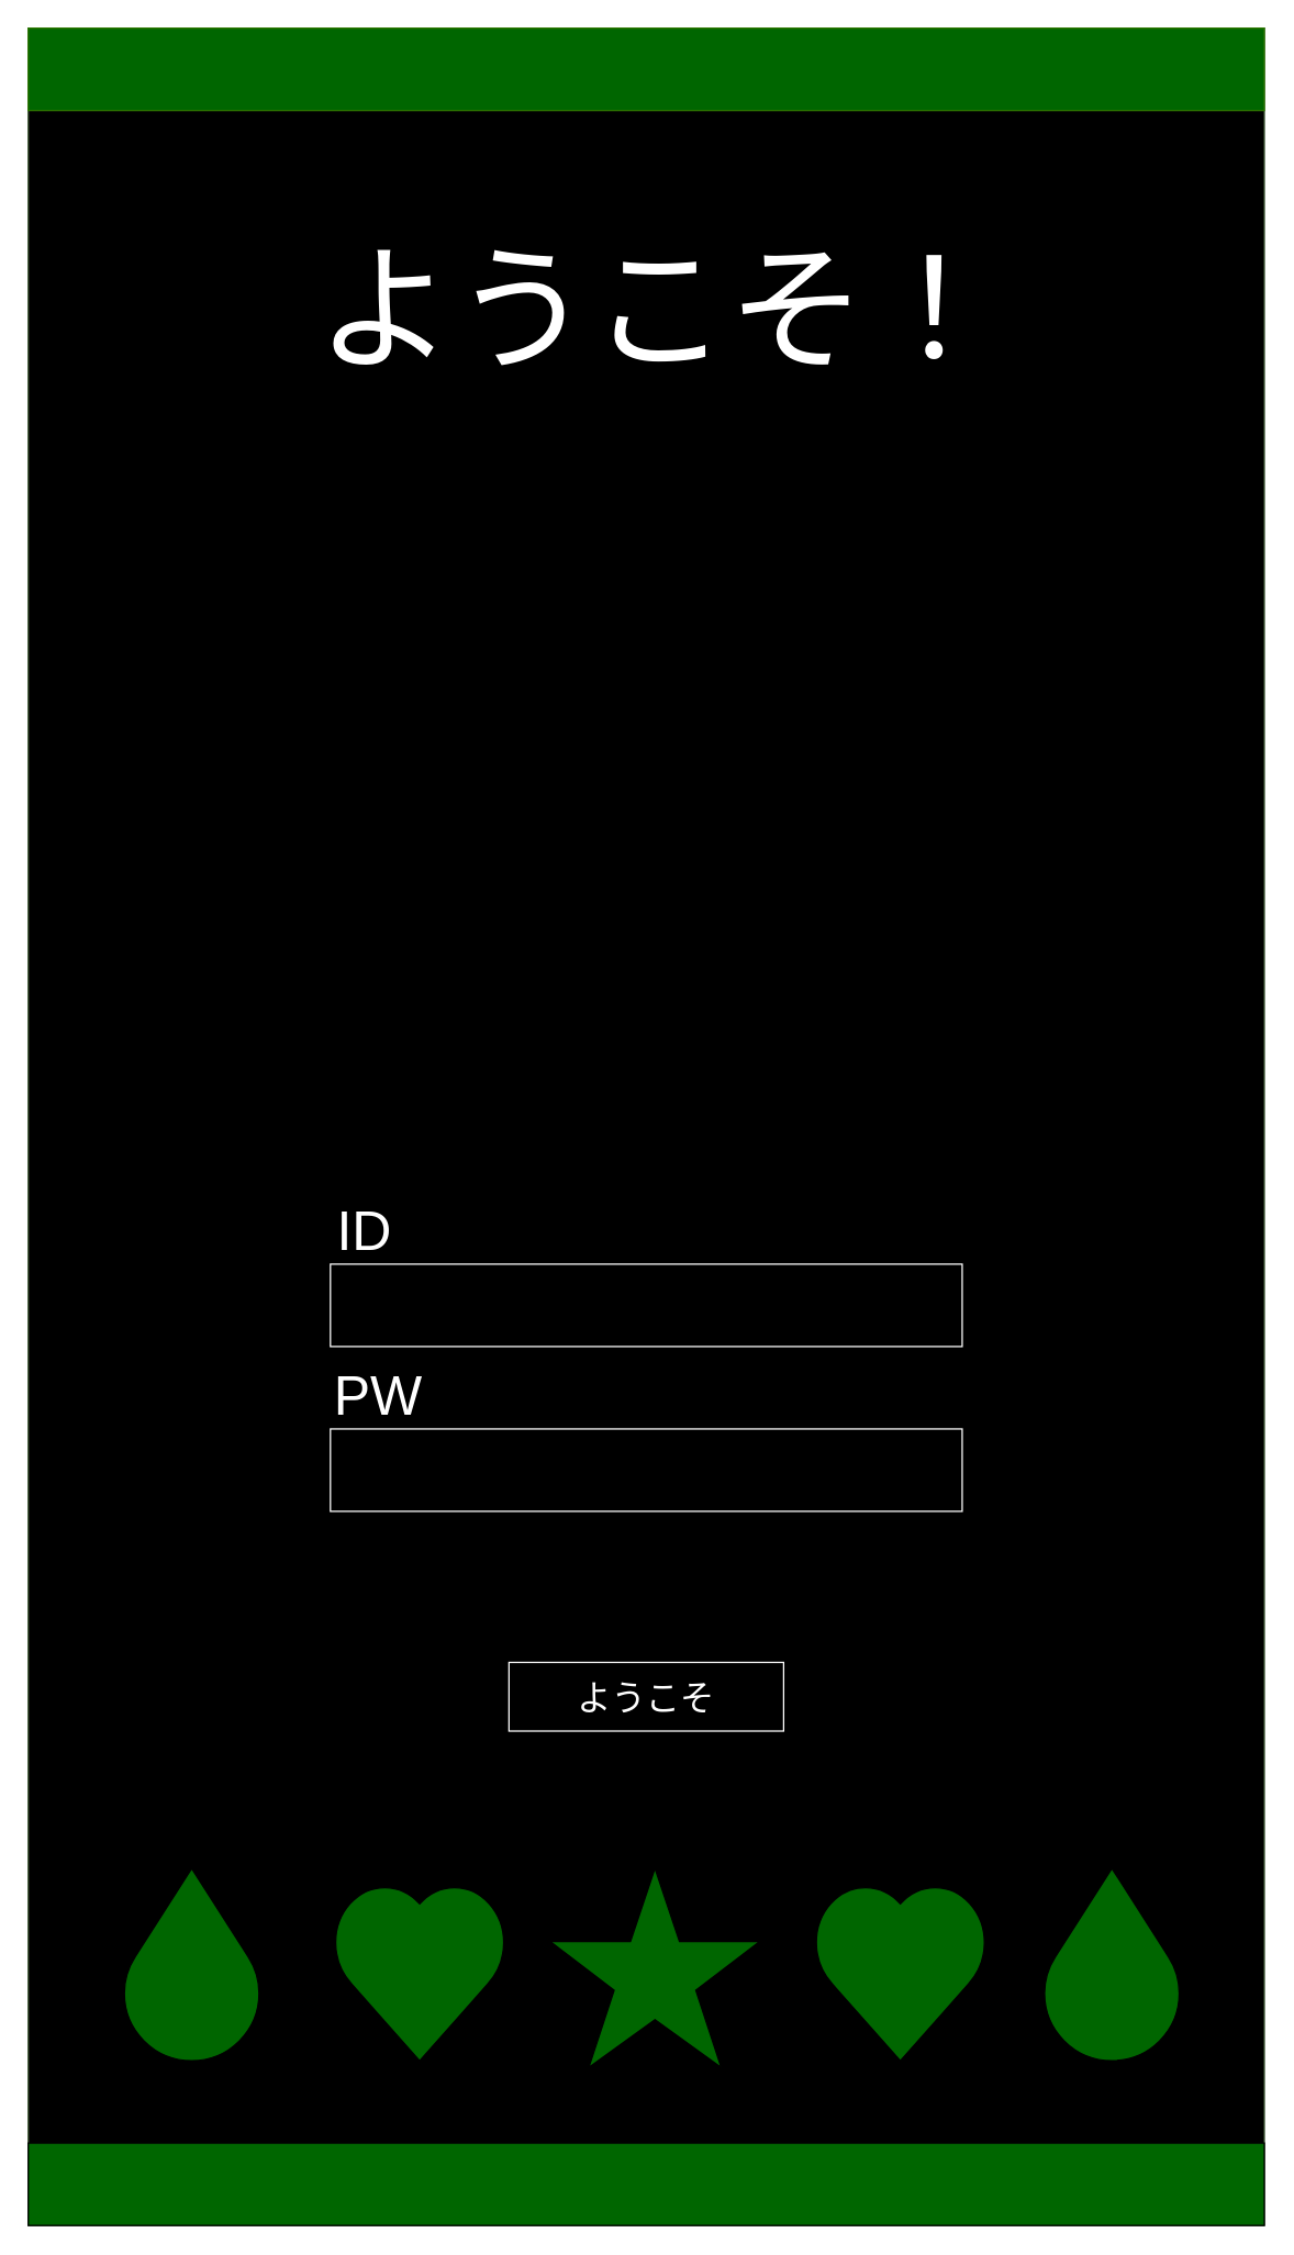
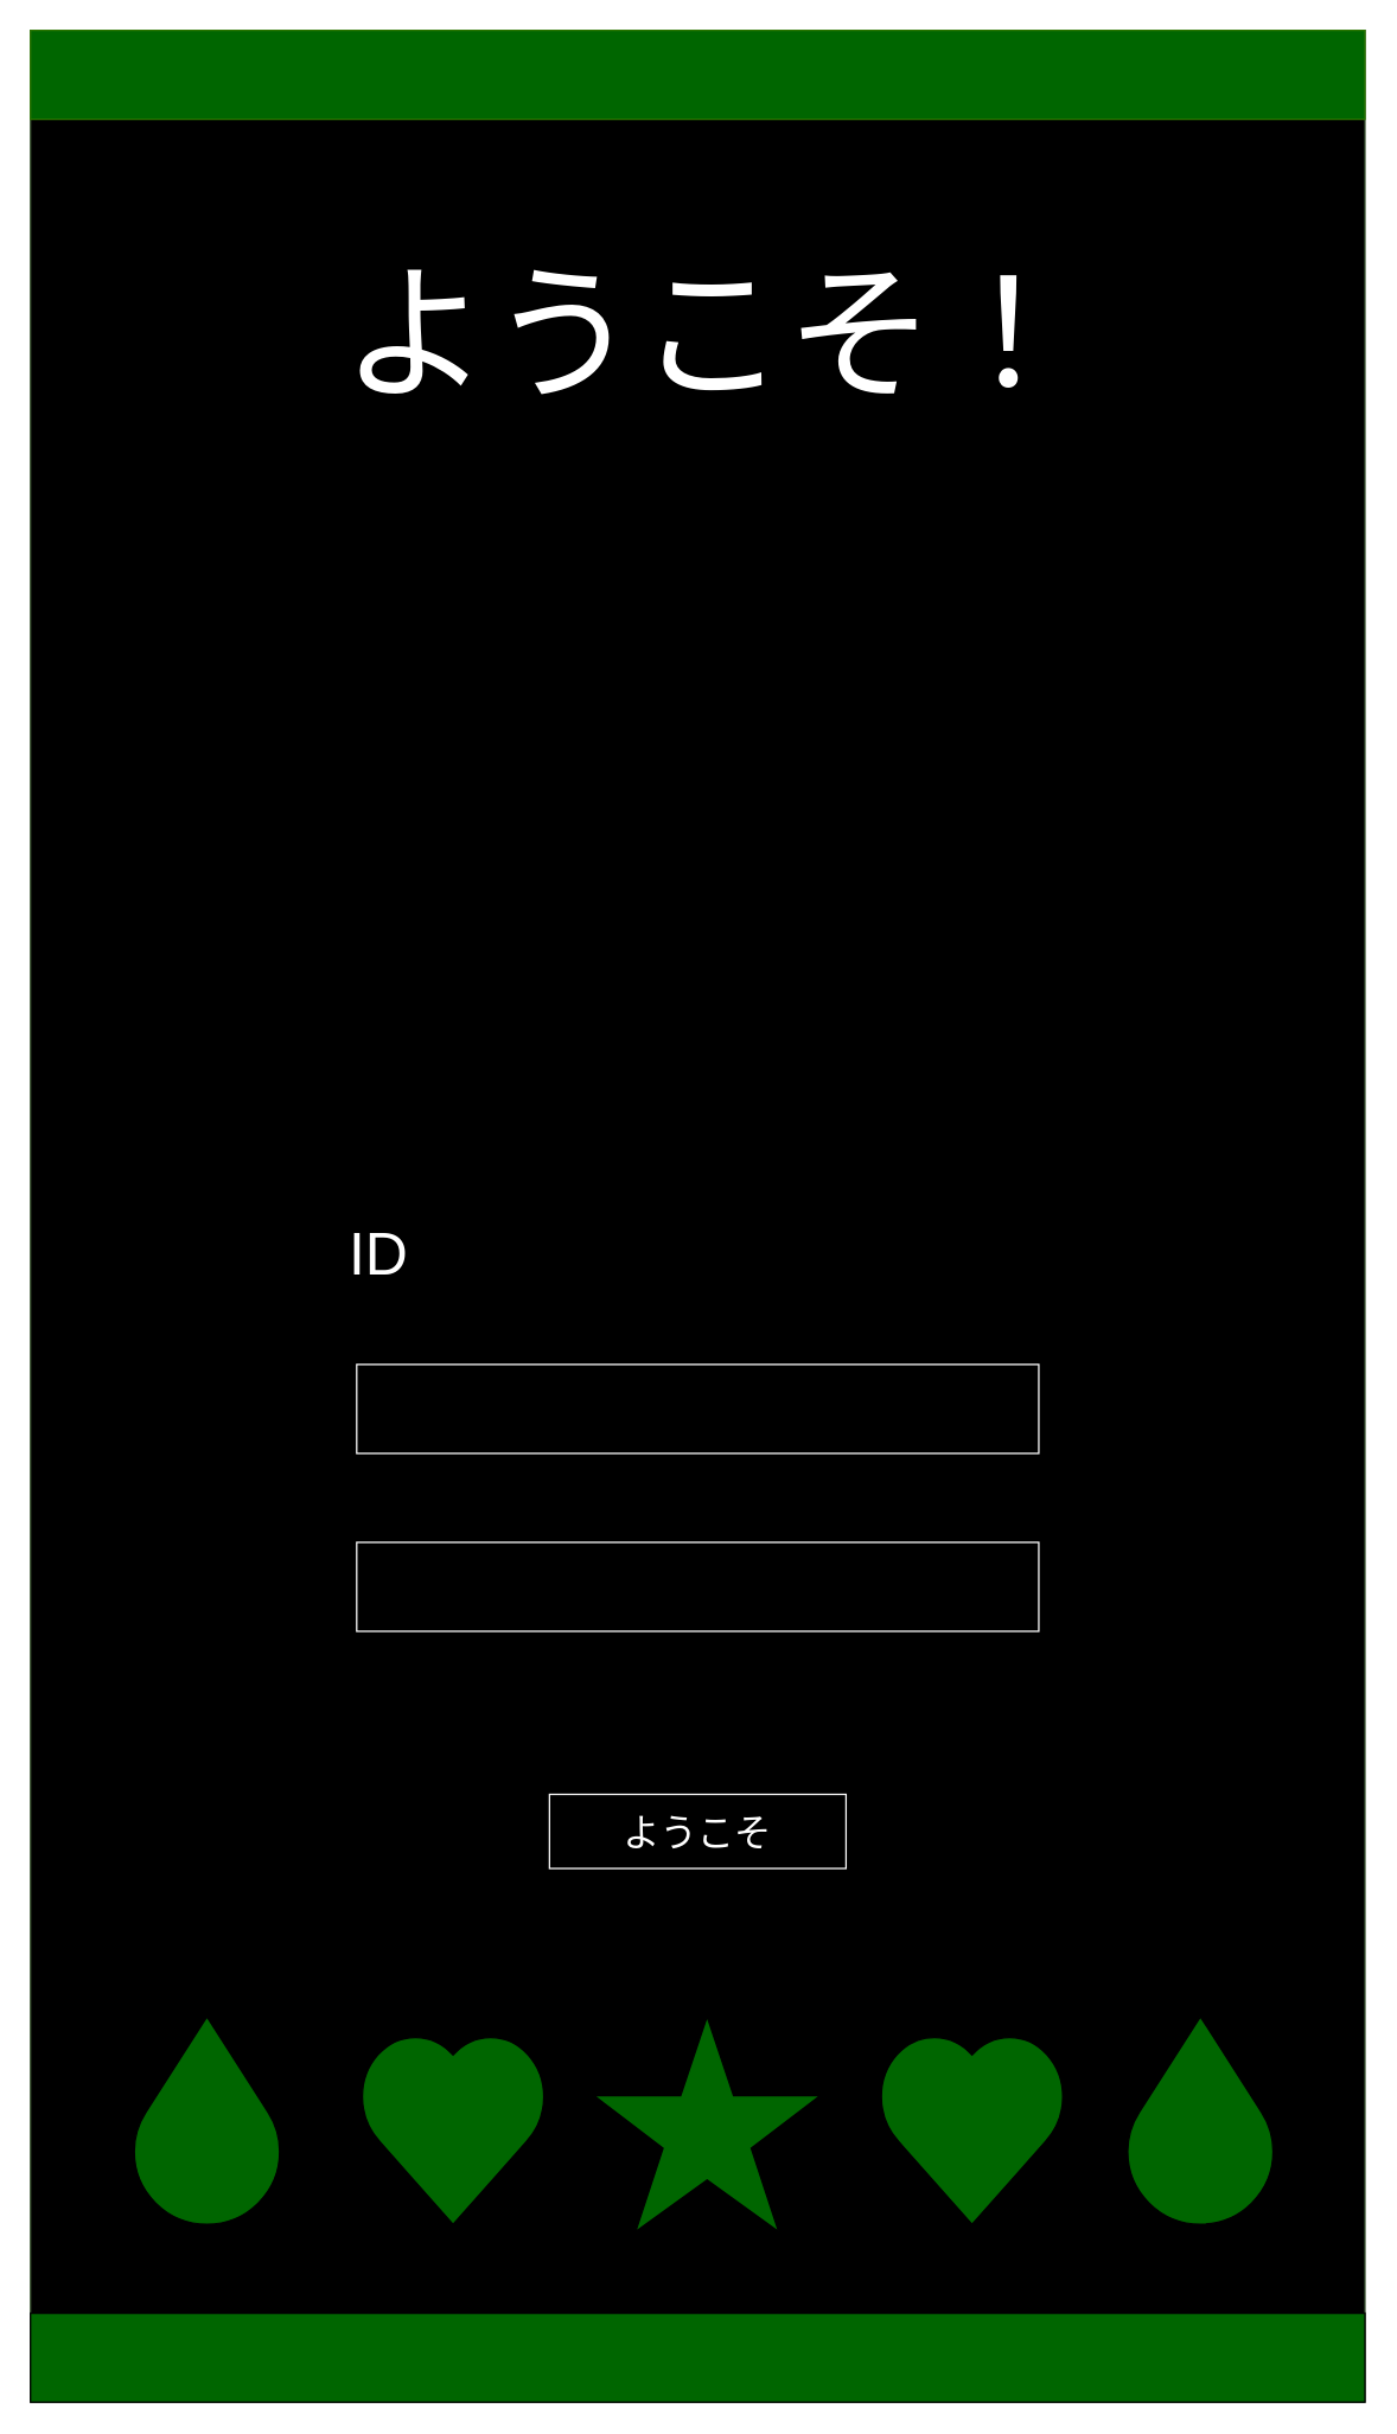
- <mxCell id="8" value="ID" style="text;html=1;strokeColor=none;fillColor=none;align=center;verticalAlign=middle;whiteSpace=wrap;rounded=0;fontColor=#FFFFFF;fontSize=40;" vertex="1" parent="1"><mxGeometry x="140" y="870" width="250" height="50" as="geometry" /></mxCell>
+ <mxCell id="8" value="ID" style="text;html=1;strokeColor=none;fillColor=none;align=center;verticalAlign=middle;whiteSpace=wrap;rounded=0;fontColor=#FFFFFF;fontSize=40;" vertex="1" parent="1"><mxGeometry x="130" y="820" width="250" height="50" as="geometry" /></mxCell>
- <mxCell id="9" value="PW" style="text;html=1;strokeColor=none;fillColor=none;align=center;verticalAlign=middle;whiteSpace=wrap;rounded=0;fontColor=#FFFFFF;fontSize=40;" vertex="1" parent="1"><mxGeometry x="150" y="990" width="250" height="50" as="geometry" /></mxCell>
